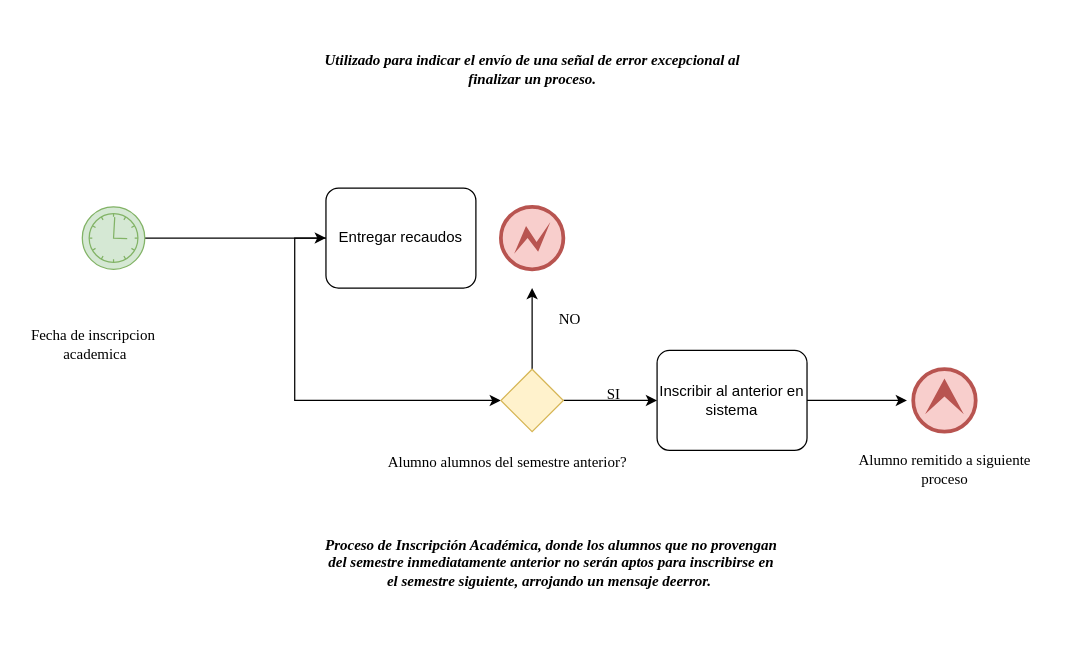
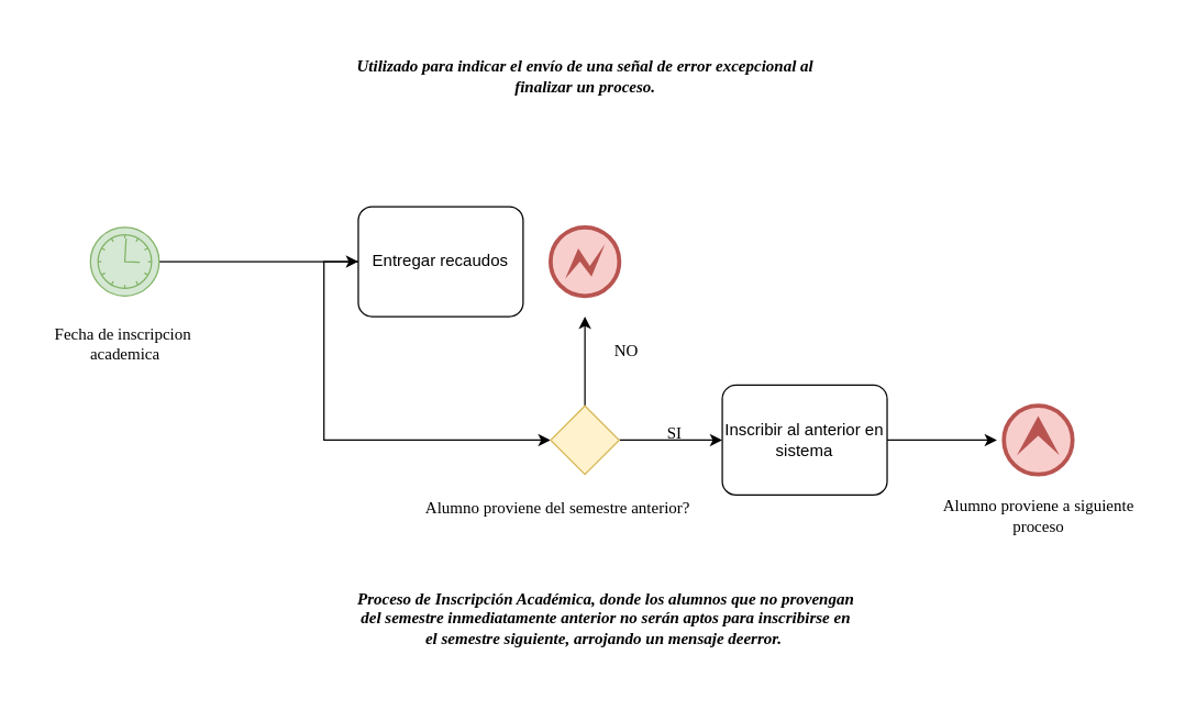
- <mxCell id="6" value="Fecha de inscripcion&amp;nbsp;&lt;br&gt;academica" style="text;html=1;align=center;verticalAlign=middle;resizable=0;points=[];autosize=1;strokeColor=none;fillColor=none;fontFamily=Georgia;" vertex="1" parent="1"><mxGeometry x="5" y="255" width="140" height="40" as="geometry" /></mxCell>
+ <mxCell id="6" value="Fecha de inscripcion&amp;nbsp;&lt;br&gt;academica" style="text;html=1;align=center;verticalAlign=middle;resizable=0;points=[];autosize=1;strokeColor=none;fillColor=none;fontFamily=Georgia;" vertex="1" parent="1"><mxGeometry x="20" y="230" width="140" height="40" as="geometry" /></mxCell>
- <mxCell id="17" value="Alumno alumnos del semestre anterior?" style="text;html=1;align=center;verticalAlign=middle;resizable=0;points=[];autosize=1;strokeColor=none;fillColor=none;fontFamily=Georgia;" vertex="1" parent="1"><mxGeometry x="285" y="355" width="240" height="30" as="geometry" /></mxCell>
+ <mxCell id="17" value="Alumno proviene del semestre anterior?" style="text;html=1;align=center;verticalAlign=middle;resizable=0;points=[];autosize=1;strokeColor=none;fillColor=none;fontFamily=Georgia;" vertex="1" parent="1"><mxGeometry x="285" y="355" width="240" height="30" as="geometry" /></mxCell>
- <mxCell id="14" value="Alumno remitido a siguiente&lt;br&gt;proceso" style="text;html=1;align=center;verticalAlign=middle;resizable=0;points=[];autosize=1;strokeColor=none;fillColor=none;fontFamily=Georgia;" vertex="1" parent="1"><mxGeometry x="670" y="355" width="170" height="40" as="geometry" /></mxCell>
+ <mxCell id="14" value="Alumno proviene a siguiente&lt;br&gt;proceso" style="text;html=1;align=center;verticalAlign=middle;resizable=0;points=[];autosize=1;strokeColor=none;fillColor=none;fontFamily=Georgia;" vertex="1" parent="1"><mxGeometry x="670" y="355" width="170" height="40" as="geometry" /></mxCell>
